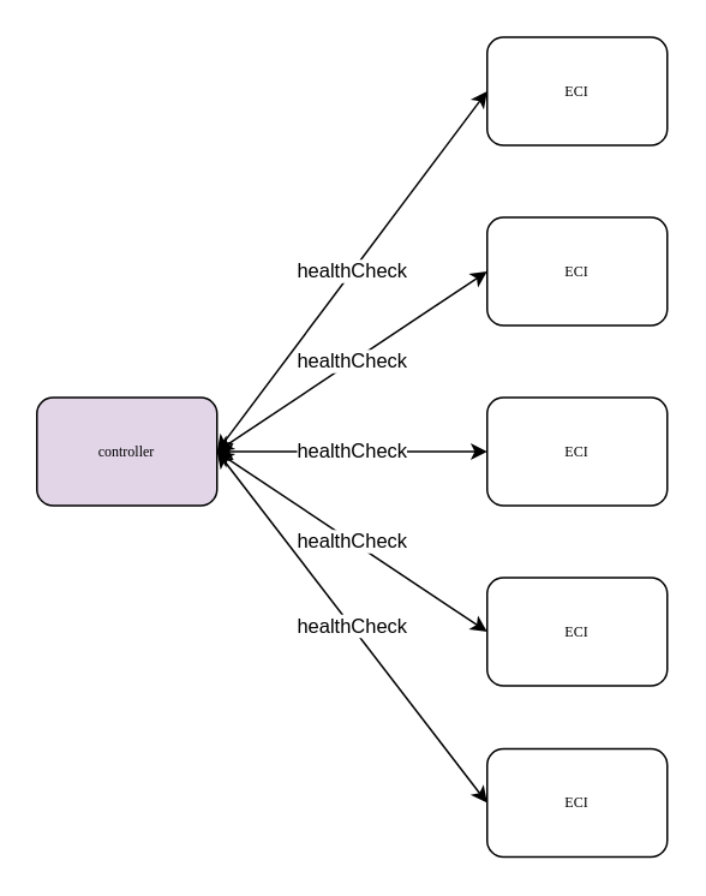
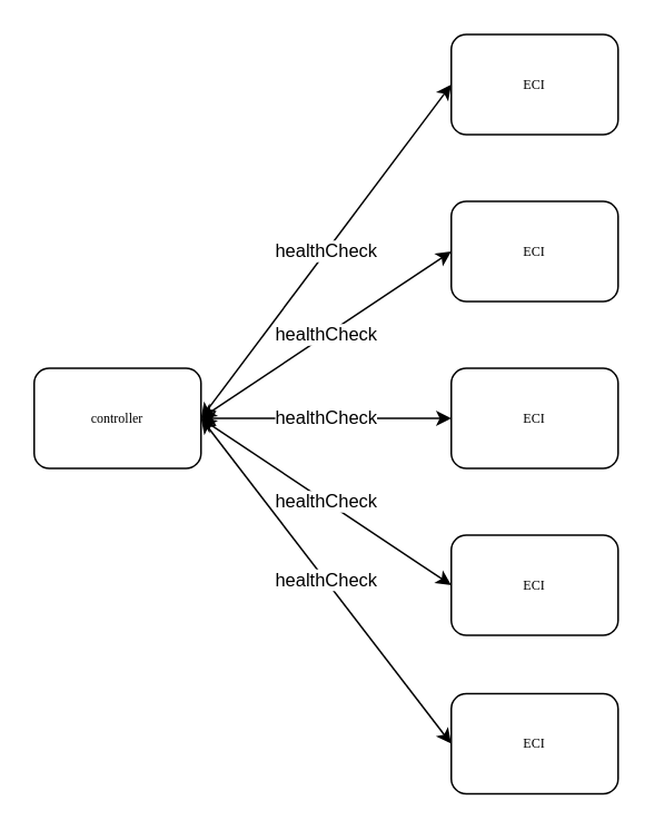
- <mxCell id="2" value="controller" style="rounded=1;whiteSpace=wrap;html=1;shadow=0;labelBackgroundColor=none;strokeWidth=1;fontFamily=Verdana;fontSize=8;align=center;fillColor=#e1d5e7;" vertex="1" parent="1"><mxGeometry x="20" y="220" width="100" height="60" as="geometry" /></mxCell>
+ <mxCell id="2" value="controller" style="rounded=1;whiteSpace=wrap;html=1;shadow=0;labelBackgroundColor=none;strokeWidth=1;fontFamily=Verdana;fontSize=8;align=center;" vertex="1" parent="1"><mxGeometry x="20" y="220" width="100" height="60" as="geometry" /></mxCell>
